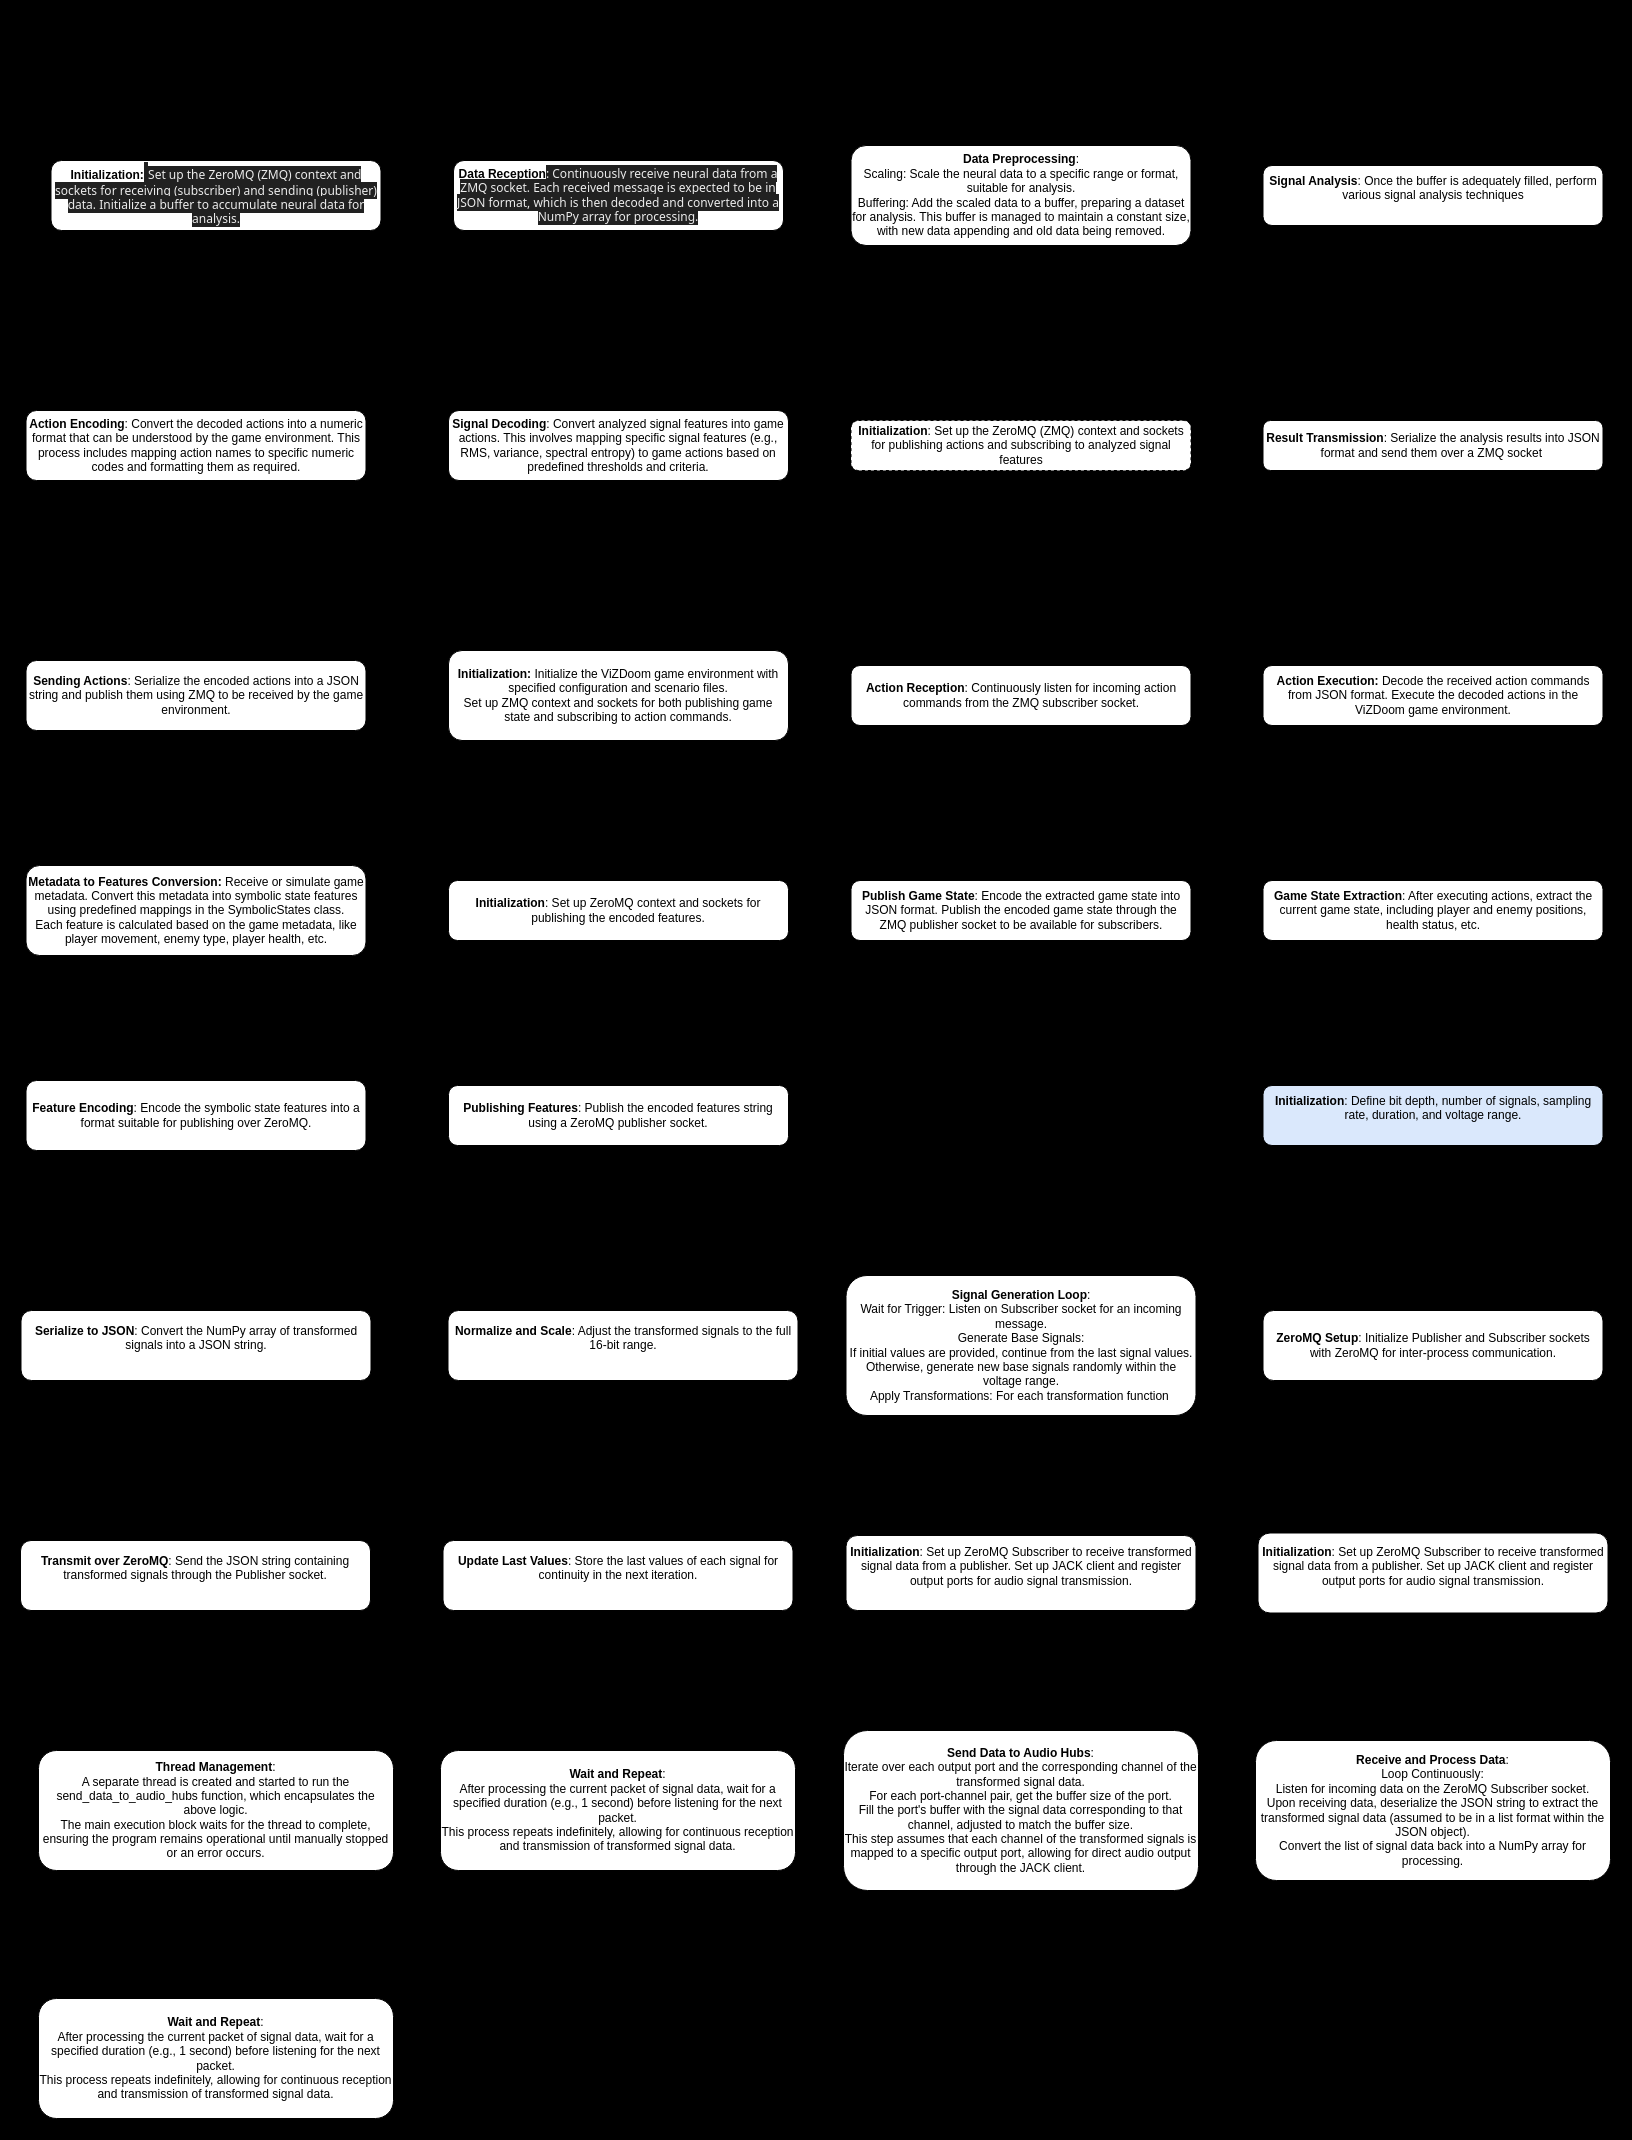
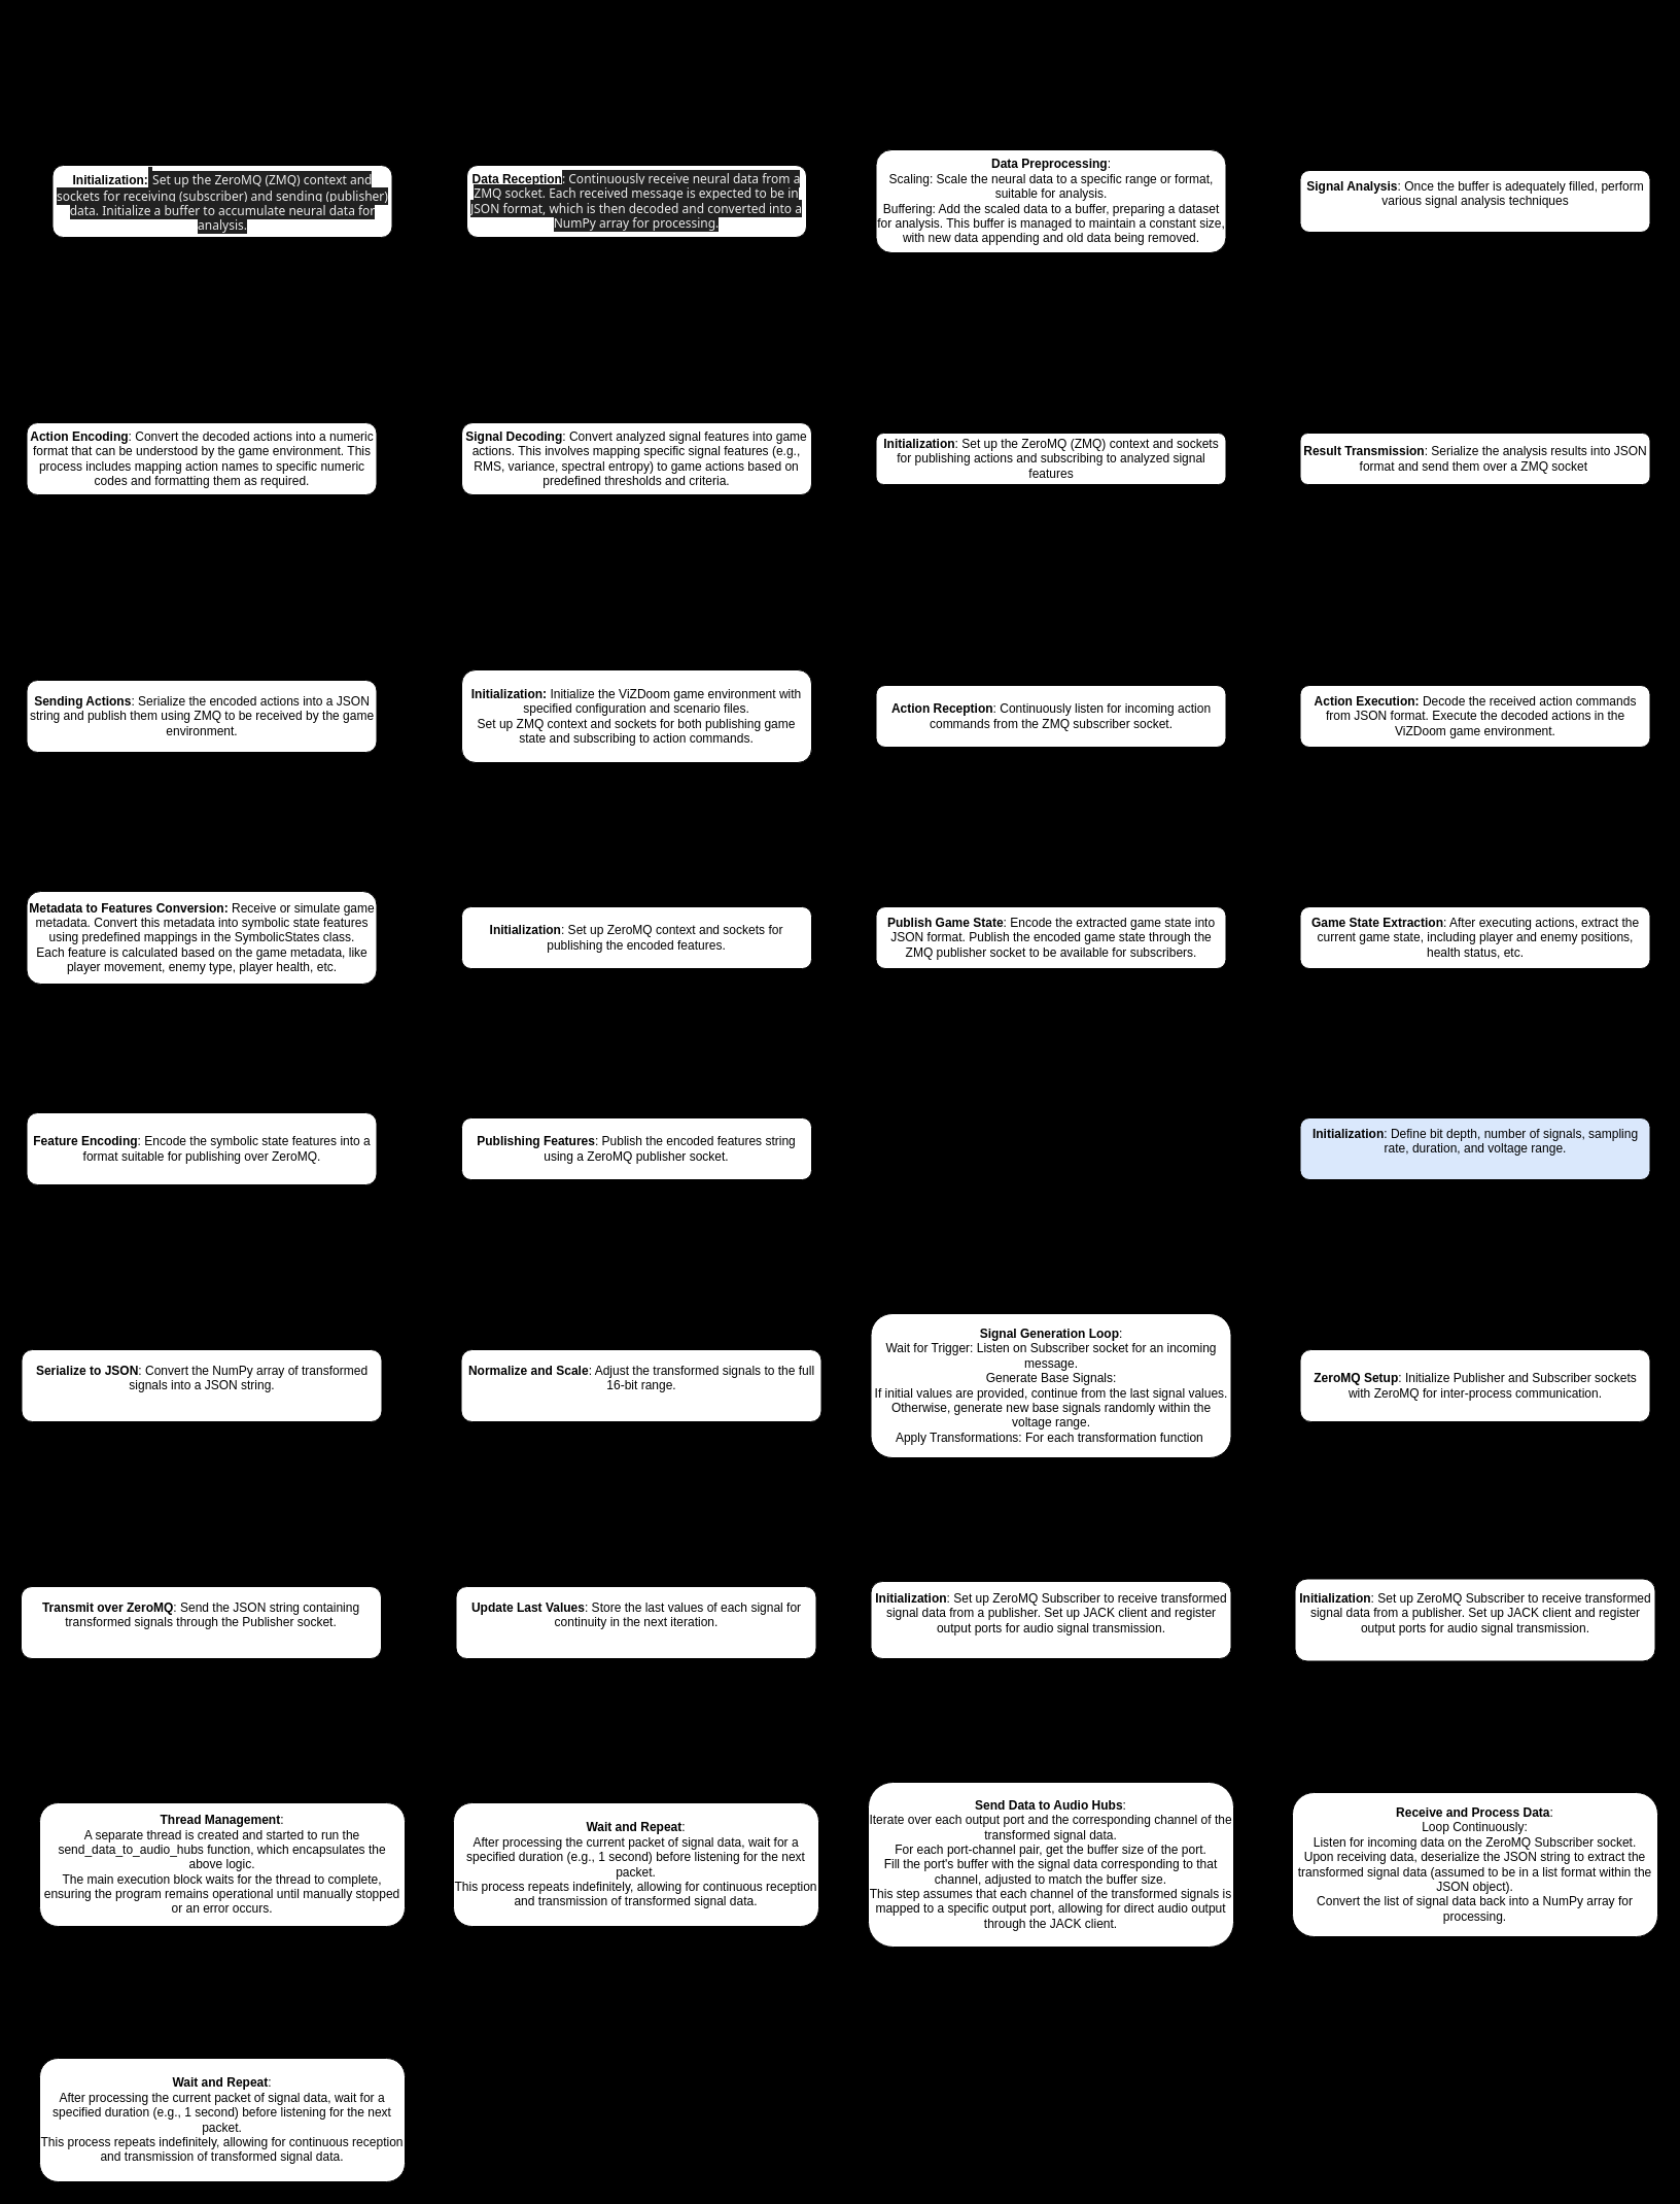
- <mxCell id="8" value="&lt;div&gt;&lt;div&gt;&lt;b&gt;Initialization&lt;/b&gt;: Set up the ZeroMQ (ZMQ) context and sockets for publishing actions and subscribing to analyzed signal features&lt;br&gt;&lt;/div&gt;&lt;/div&gt;" style="rounded=1;whiteSpace=wrap;html=1;dashed=1;" vertex="1" parent="1"><mxGeometry x="850.5" y="420" width="340" height="50" as="geometry" /></mxCell>
+ <mxCell id="8" value="&lt;div&gt;&lt;div&gt;&lt;b&gt;Initialization&lt;/b&gt;: Set up the ZeroMQ (ZMQ) context and sockets for publishing actions and subscribing to analyzed signal features&lt;br&gt;&lt;/div&gt;&lt;/div&gt;" style="rounded=1;whiteSpace=wrap;html=1;" vertex="1" parent="1"><mxGeometry x="850.5" y="420" width="340" height="50" as="geometry" /></mxCell>
